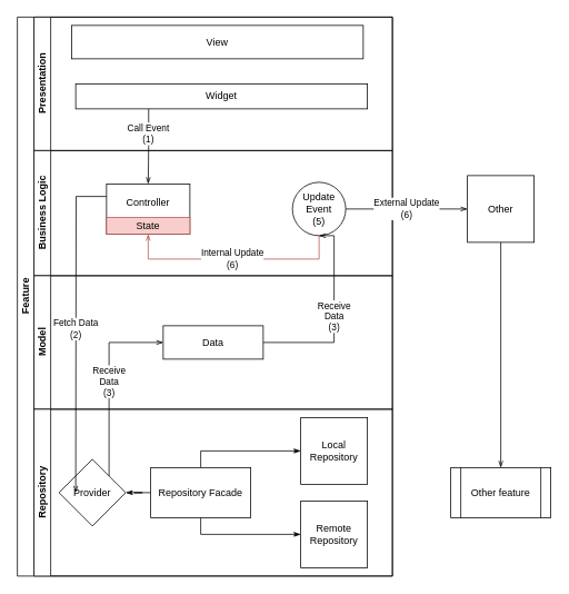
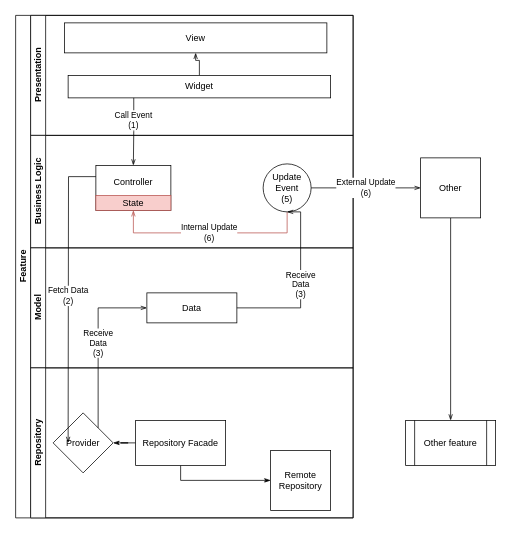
+ <mxCell id="5" style="edgeStyle=orthogonalEdgeStyle;rounded=0;orthogonalLoop=1;jettySize=auto;html=1;startArrow=none;startFill=0;endArrow=openThin;endFill=0;elbow=vertical;" edge="1" parent="3" source="6" target="4"><mxGeometry relative="1" as="geometry" /></mxCell>
- <mxCell id="18" style="edgeStyle=orthogonalEdgeStyle;rounded=0;orthogonalLoop=1;jettySize=auto;html=1;endArrow=classicThin;endFill=1;exitX=0.5;exitY=0;exitDx=0;exitDy=0;" edge="1" parent="14" source="20" target="15"><mxGeometry relative="1" as="geometry" /></mxCell>
- <mxCell id="15" value="Local Repository" style="whiteSpace=wrap;html=1;aspect=fixed;" vertex="1" parent="14"><mxGeometry x="320" y="10" width="80" height="80" as="geometry" /></mxCell>
